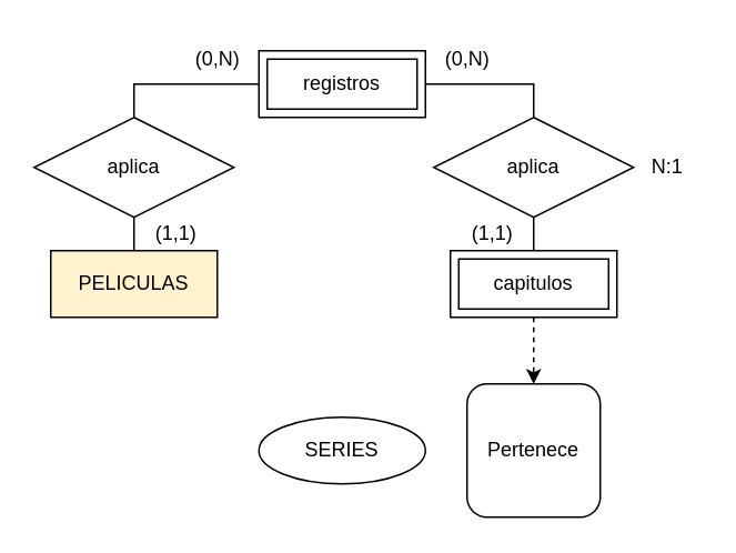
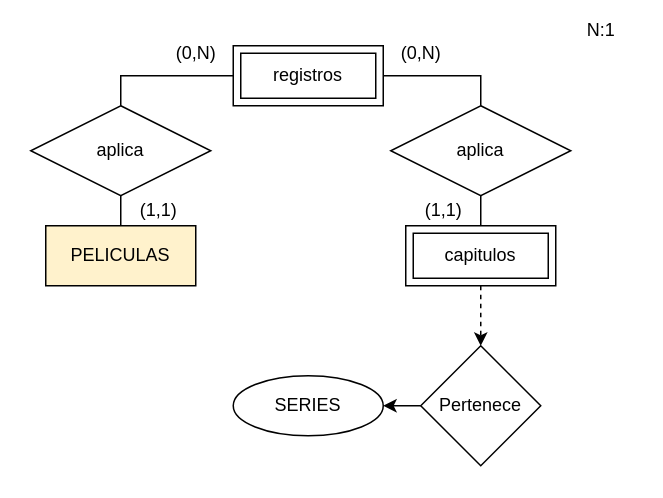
- <mxCell id="19" value="N:1" style="text;html=1;align=center;verticalAlign=middle;resizable=0;points=[];autosize=1;strokeColor=none;fillColor=none;" vertex="1" parent="1"><mxGeometry x="380" y="85" width="40" height="30" as="geometry" /></mxCell>
+ <mxCell id="19" value="N:1" style="text;html=1;align=center;verticalAlign=middle;resizable=0;points=[];autosize=1;strokeColor=none;fillColor=none;" vertex="1" parent="1"><mxGeometry x="380" y="5" width="40" height="30" as="geometry" /></mxCell>
+ <mxCell id="6" style="edgeStyle=orthogonalEdgeStyle;rounded=0;orthogonalLoop=1;jettySize=auto;html=1;endArrow=classic;endFill=1;" edge="1" parent="1" source="7" target="3"><mxGeometry relative="1" as="geometry" /></mxCell>
- <mxCell id="7" value="Pertenece" style="whiteSpace=wrap;html=1;rounded=1;" vertex="1" parent="1"><mxGeometry x="280" y="230" width="80" height="80" as="geometry" /></mxCell>
+ <mxCell id="7" value="Pertenece" style="rhombus;whiteSpace=wrap;html=1;" vertex="1" parent="1"><mxGeometry x="280" y="230" width="80" height="80" as="geometry" /></mxCell>
